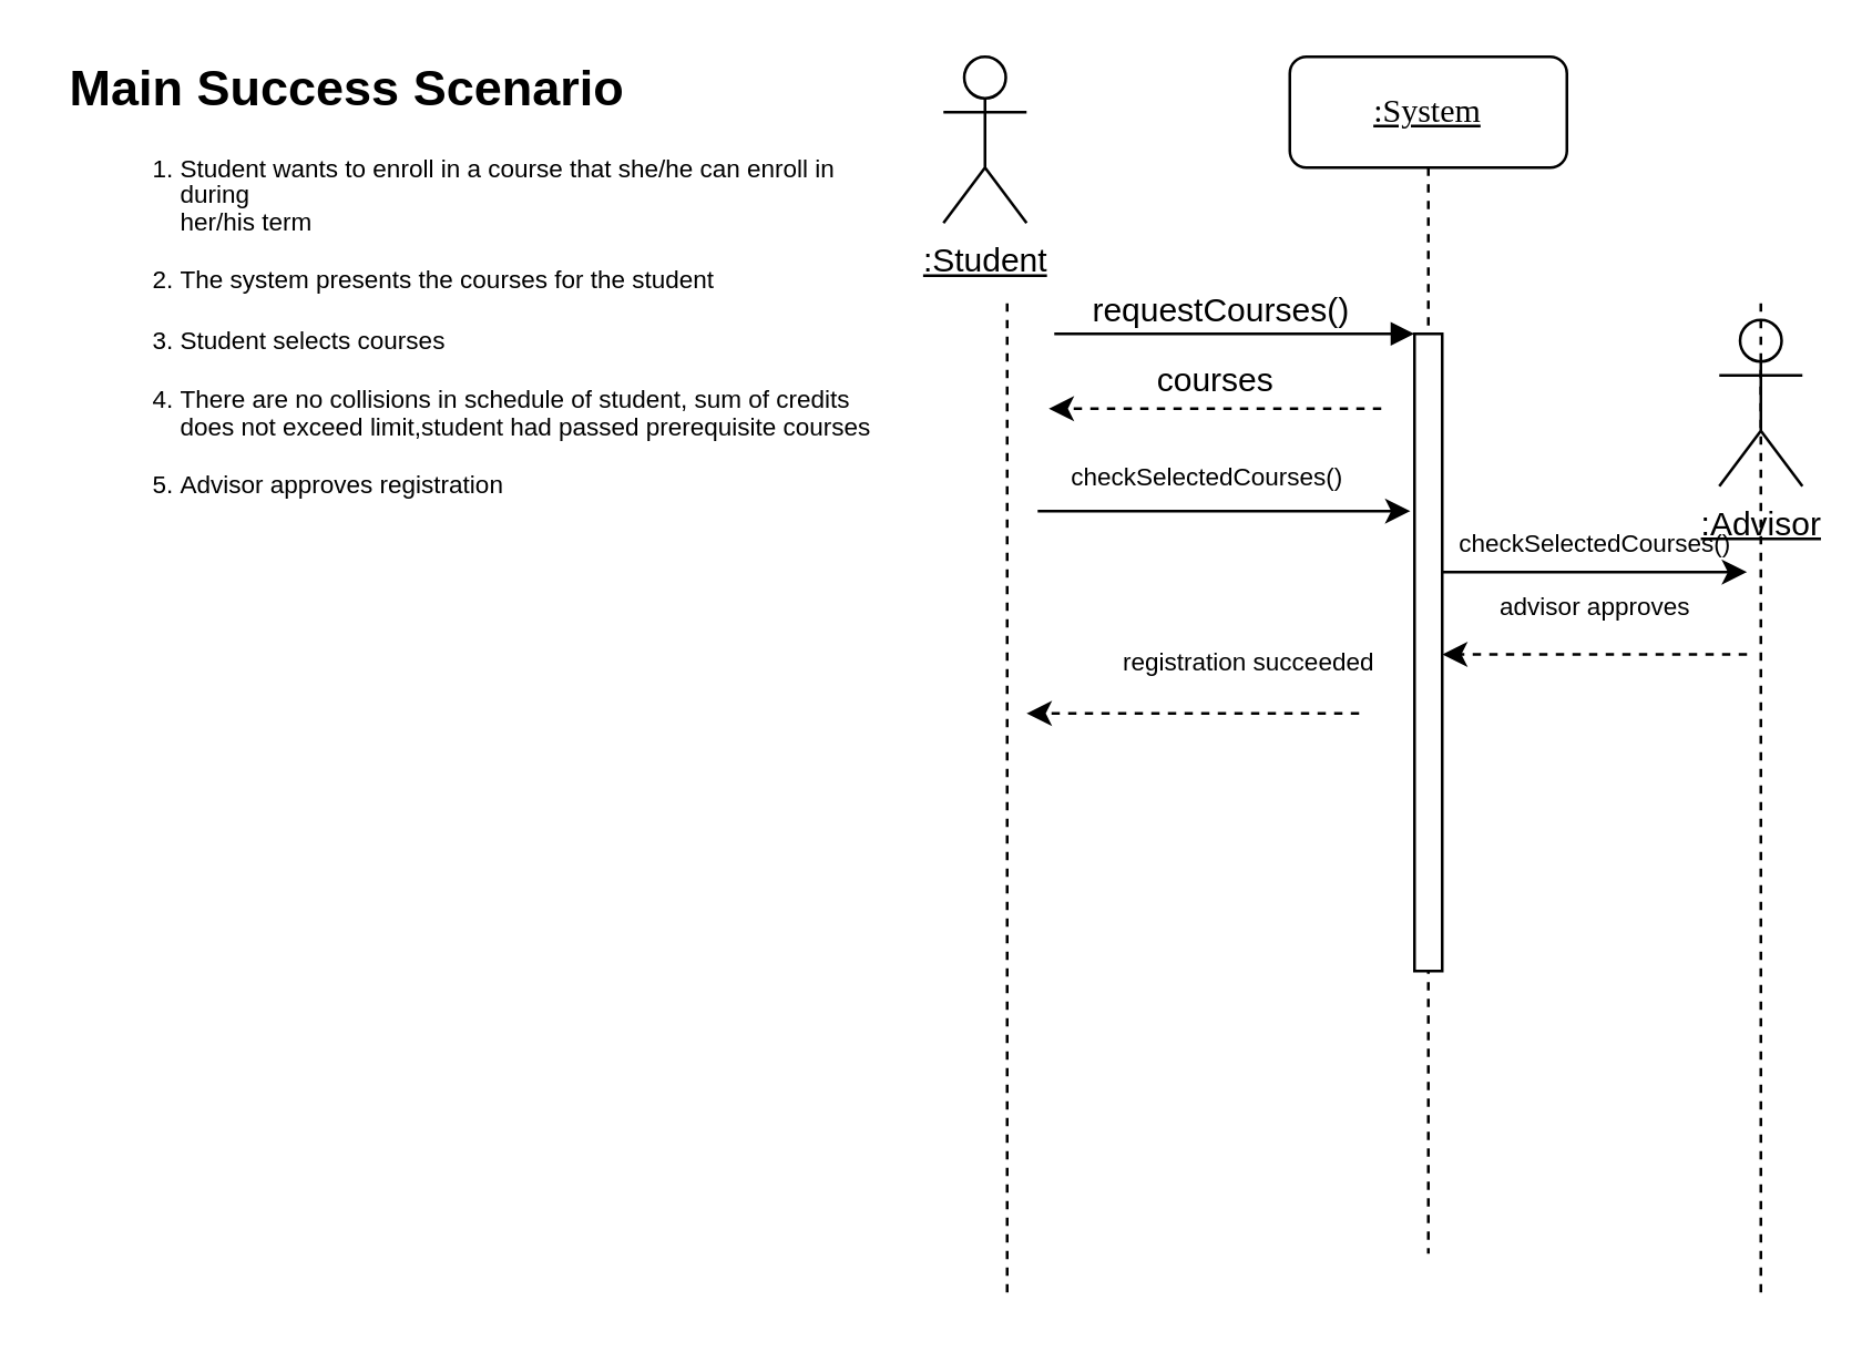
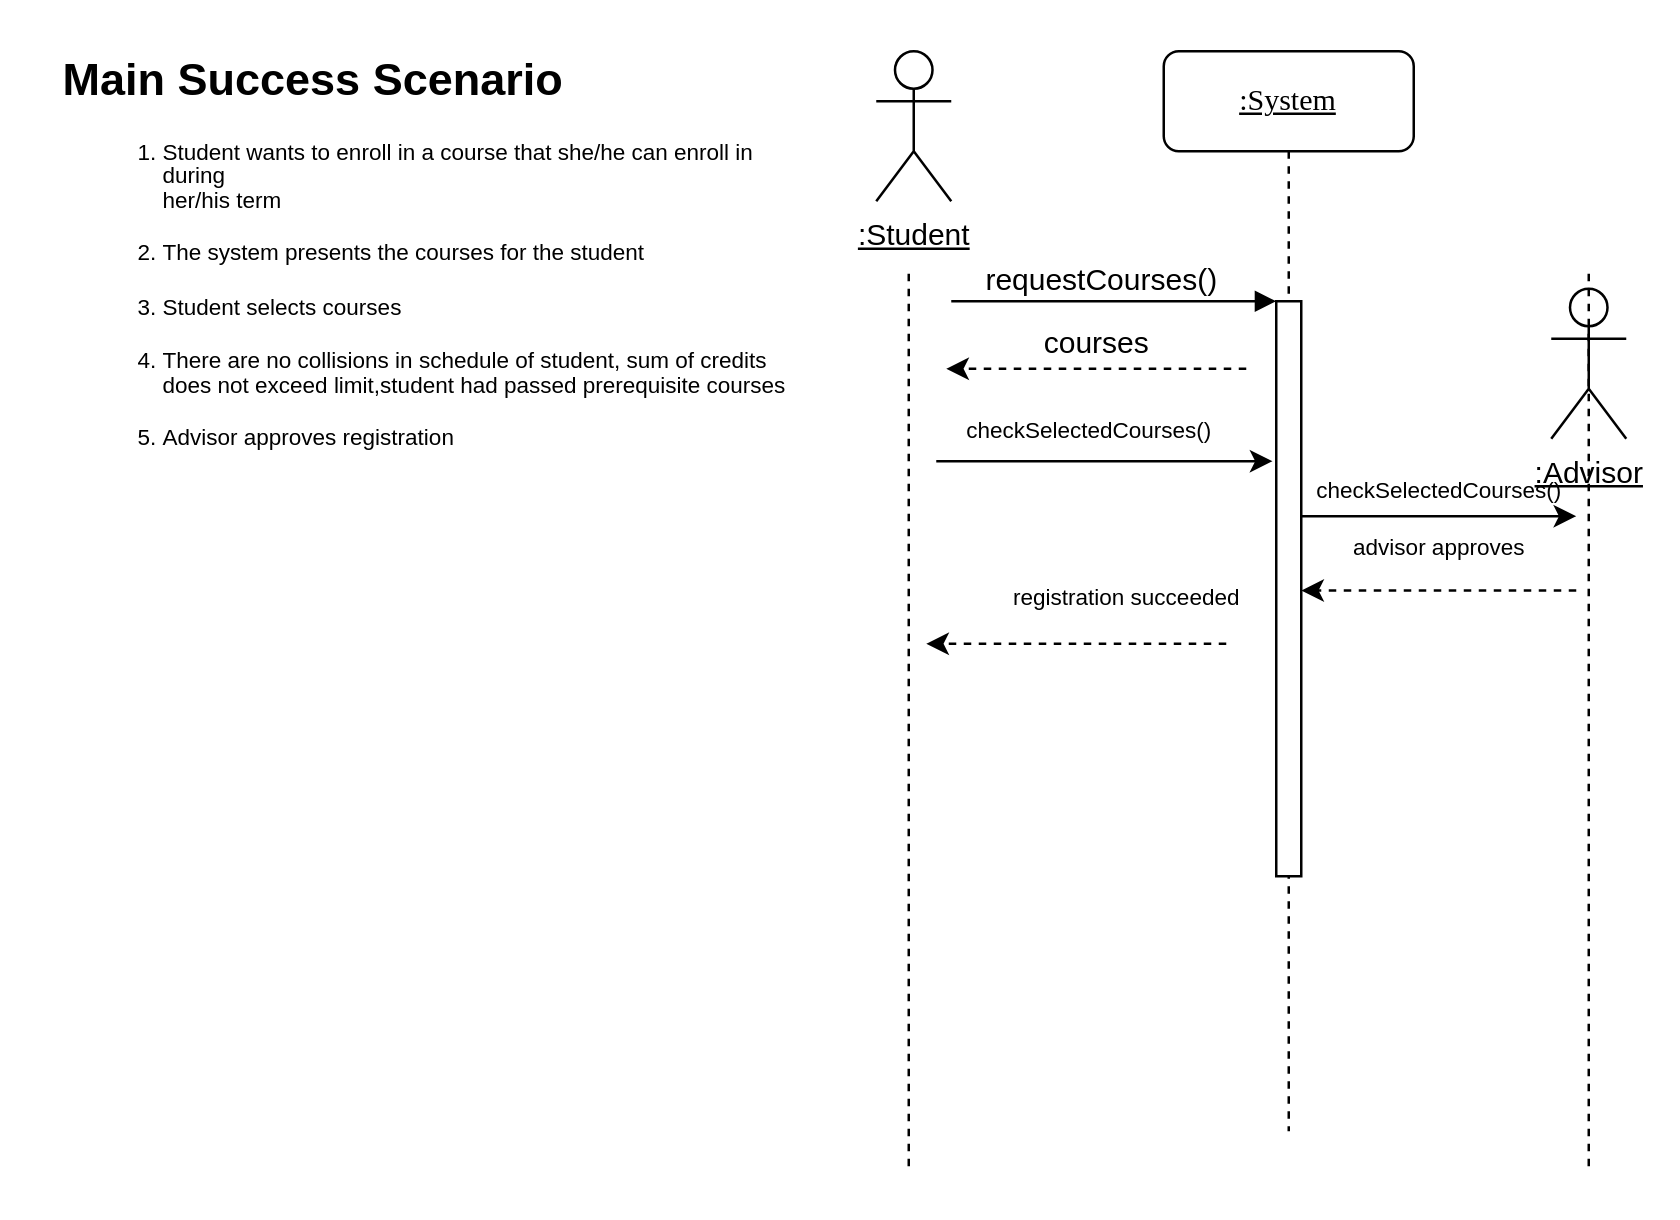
- <mxCell id="6" value="&lt;u&gt;:Student&lt;/u&gt;" style="shape=umlActor;verticalLabelPosition=bottom;verticalAlign=top;html=1;outlineConnect=0;" vertex="1" parent="1"><mxGeometry x="340" y="20" width="30" height="60" as="geometry" /></mxCell>
+ <mxCell id="6" value="&lt;u&gt;:Student&lt;/u&gt;" style="shape=umlActor;verticalLabelPosition=bottom;verticalAlign=top;html=1;outlineConnect=0;" vertex="1" parent="1"><mxGeometry x="350" y="20" width="30" height="60" as="geometry" /></mxCell>
